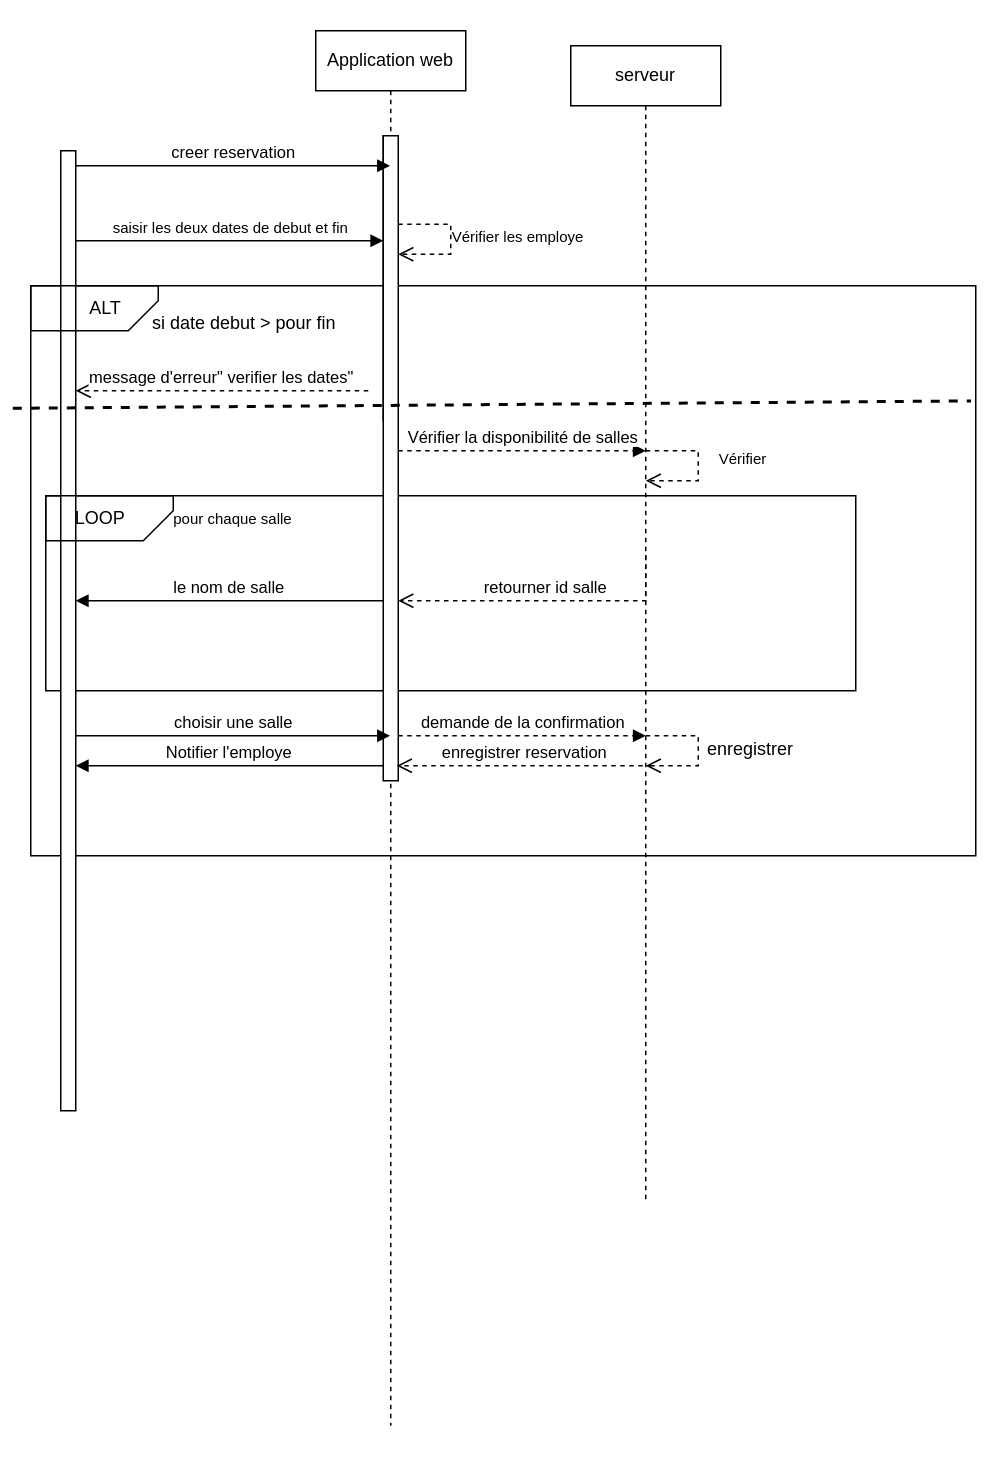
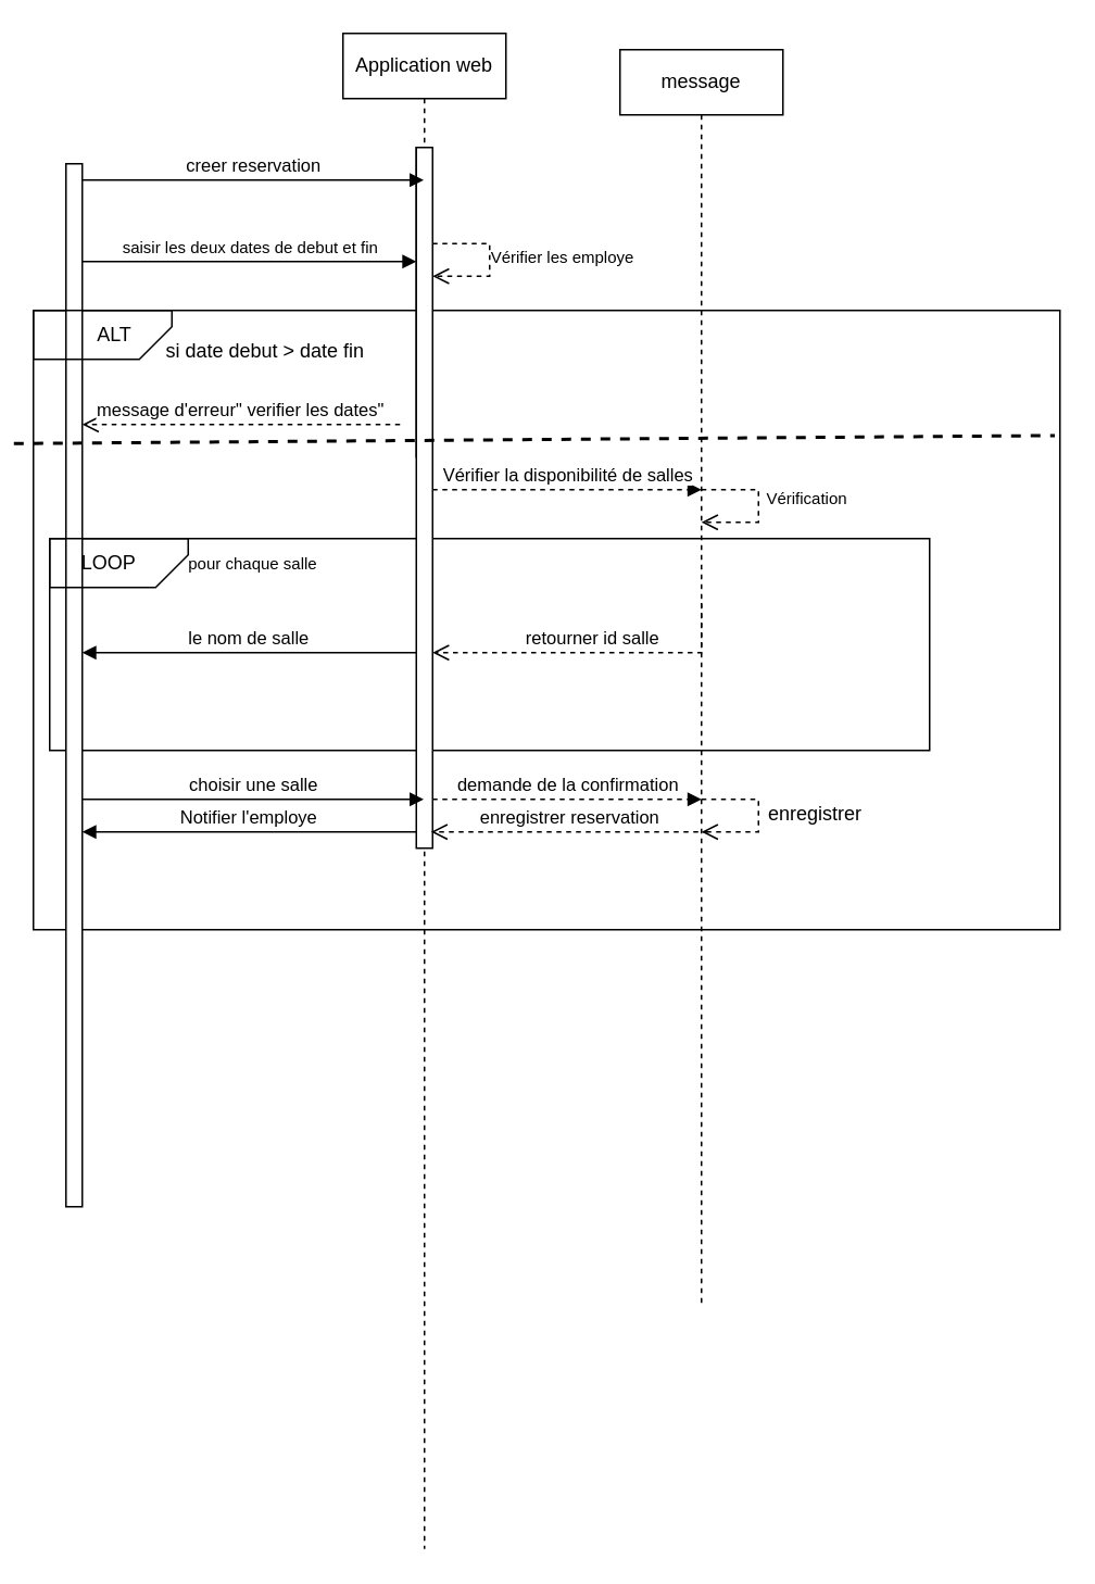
- <mxCell id="8" value="serveur" style="shape=umlLifeline;perimeter=lifelinePerimeter;whiteSpace=wrap;html=1;container=0;dropTarget=0;collapsible=0;recursiveResize=0;outlineConnect=0;portConstraint=eastwest;newEdgeStyle={&quot;edgeStyle&quot;:&quot;elbowEdgeStyle&quot;,&quot;elbow&quot;:&quot;vertical&quot;,&quot;curved&quot;:0,&quot;rounded&quot;:0};" parent="1" vertex="1"><mxGeometry x="380" y="30" width="100" height="770" as="geometry" /></mxCell>
+ <mxCell id="8" value="message" style="shape=umlLifeline;perimeter=lifelinePerimeter;whiteSpace=wrap;html=1;container=0;dropTarget=0;collapsible=0;recursiveResize=0;outlineConnect=0;portConstraint=eastwest;newEdgeStyle={&quot;edgeStyle&quot;:&quot;elbowEdgeStyle&quot;,&quot;elbow&quot;:&quot;vertical&quot;,&quot;curved&quot;:0,&quot;rounded&quot;:0};" parent="1" vertex="1"><mxGeometry x="380" y="30" width="100" height="770" as="geometry" /></mxCell>
- <mxCell id="16" value="si date debut &amp;gt; pour fin" style="text;strokeColor=none;align=center;fillColor=none;html=1;verticalAlign=middle;whiteSpace=wrap;rounded=0;" vertex="1" parent="1"><mxGeometry x="95" y="200" width="135" height="30" as="geometry" /></mxCell>
+ <mxCell id="16" value="si date debut &amp;gt; date fin" style="text;strokeColor=none;align=center;fillColor=none;html=1;verticalAlign=middle;whiteSpace=wrap;rounded=0;" vertex="1" parent="1"><mxGeometry x="95" y="200" width="135" height="30" as="geometry" /></mxCell>
- <mxCell id="20" value="&lt;font style=&quot;font-size: 10px;&quot;&gt;Vérifier&lt;br&gt;&lt;/font&gt;" style="text;strokeColor=none;align=center;fillColor=none;html=1;verticalAlign=middle;whiteSpace=wrap;rounded=0;" vertex="1" parent="1"><mxGeometry x="430" y="290" width="130" height="30" as="geometry" /></mxCell>
+ <mxCell id="20" value="&lt;font style=&quot;font-size: 10px;&quot;&gt;Vérification&lt;br&gt;&lt;/font&gt;" style="text;strokeColor=none;align=center;fillColor=none;html=1;verticalAlign=middle;whiteSpace=wrap;rounded=0;" vertex="1" parent="1"><mxGeometry x="430" y="290" width="130" height="30" as="geometry" /></mxCell>
